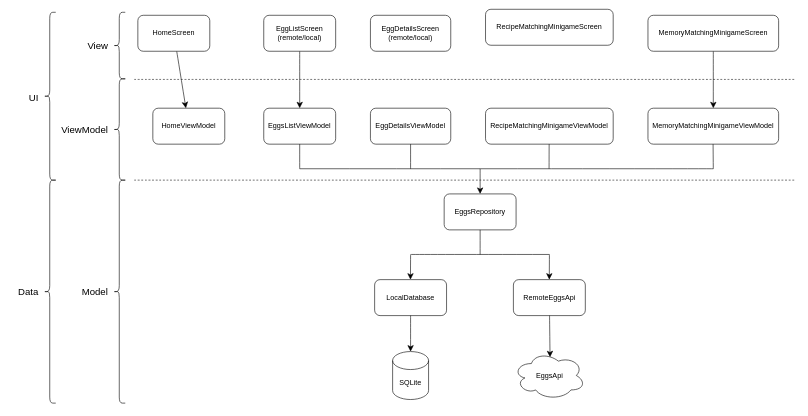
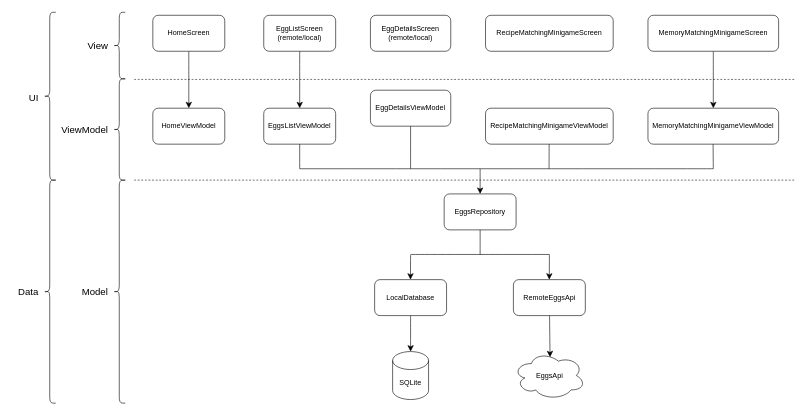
- <mxCell id="12" value="RecipeMatchingMinigameScreen" style="rounded=1;whiteSpace=wrap;html=1;" vertex="1" parent="1"><mxGeometry x="809" y="15" width="213" height="60" as="geometry" /></mxCell>
+ <mxCell id="12" value="RecipeMatchingMinigameScreen" style="rounded=1;whiteSpace=wrap;html=1;" vertex="1" parent="1"><mxGeometry x="809" y="25" width="213" height="60" as="geometry" /></mxCell>
- <mxCell id="3" value="HomeScreen" style="rounded=1;whiteSpace=wrap;html=1;" vertex="1" parent="1"><mxGeometry x="229" y="25" width="120" height="60" as="geometry" /></mxCell>
+ <mxCell id="3" value="HomeScreen" style="rounded=1;whiteSpace=wrap;html=1;" vertex="1" parent="1"><mxGeometry x="254" y="25" width="120" height="60" as="geometry" /></mxCell>
- <mxCell id="8" value="EggDetailsViewModel" style="rounded=1;whiteSpace=wrap;html=1;" vertex="1" parent="1"><mxGeometry x="617" y="180" width="134" height="60" as="geometry" /></mxCell>
+ <mxCell id="8" value="EggDetailsViewModel" style="rounded=1;whiteSpace=wrap;html=1;" vertex="1" parent="1"><mxGeometry x="617" y="150" width="134" height="60" as="geometry" /></mxCell>
